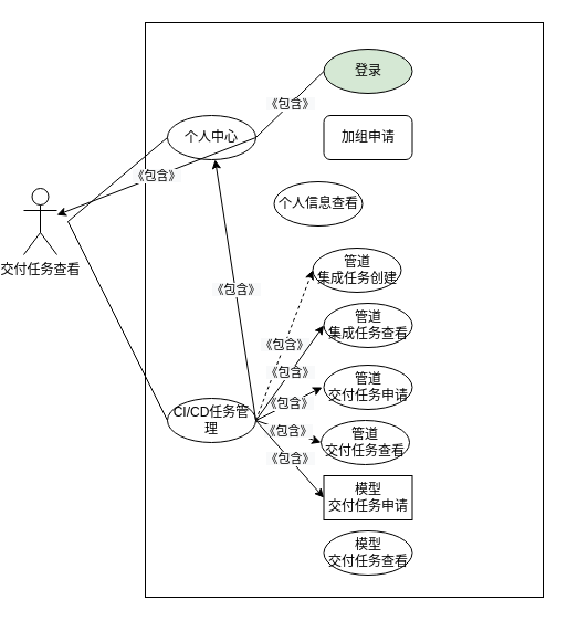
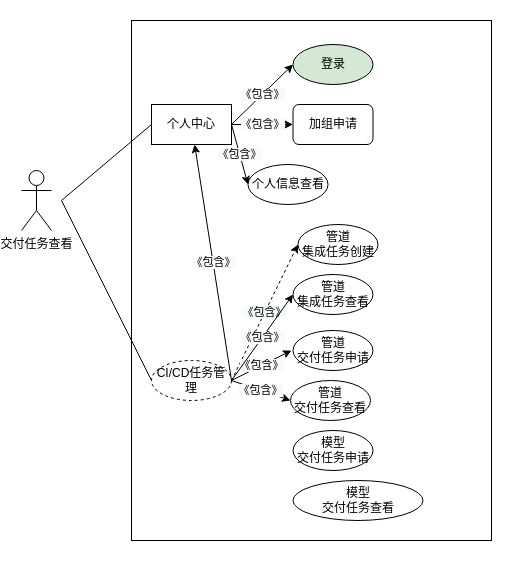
- <mxCell id="4" value="&lt;span style=&quot;color: rgb(0 , 0 , 0) ; font-family: &amp;#34;helvetica&amp;#34; ; font-size: 11px ; font-style: normal ; font-weight: 400 ; letter-spacing: normal ; text-align: center ; text-indent: 0px ; text-transform: none ; word-spacing: 0px ; background-color: rgb(248 , 249 , 250) ; display: inline ; float: none&quot;&gt;《包含》&lt;/span&gt;" style="rounded=0;orthogonalLoop=1;jettySize=auto;html=1;exitX=1;exitY=0.5;exitDx=0;exitDy=0;entryX=0;entryY=0.5;entryDx=0;entryDy=0;endArrow=none;" parent="1" source="5" target="8" edge="1"><mxGeometry relative="1" as="geometry" /></mxCell>
+ <mxCell id="4" value="&lt;span style=&quot;color: rgb(0 , 0 , 0) ; font-family: &amp;#34;helvetica&amp;#34; ; font-size: 11px ; font-style: normal ; font-weight: 400 ; letter-spacing: normal ; text-align: center ; text-indent: 0px ; text-transform: none ; word-spacing: 0px ; background-color: rgb(248 , 249 , 250) ; display: inline ; float: none&quot;&gt;《包含》&lt;/span&gt;" style="rounded=0;orthogonalLoop=1;jettySize=auto;html=1;exitX=1;exitY=0.5;exitDx=0;exitDy=0;entryX=0;entryY=0.5;entryDx=0;entryDy=0;" parent="1" source="5" target="8" edge="1"><mxGeometry relative="1" as="geometry" /></mxCell>
- <mxCell id="5" value="个人中心" style="ellipse;whiteSpace=wrap;html=1;" parent="1" vertex="1"><mxGeometry x="150" y="104" width="80" height="40" as="geometry" /></mxCell>
+ <mxCell id="5" value="个人中心" style="whiteSpace=wrap;html=1;rounded=0;" parent="1" vertex="1"><mxGeometry x="150" y="104" width="80" height="40" as="geometry" /></mxCell>
+ <mxCell id="17" value="&lt;span style=&quot;color: rgb(0 , 0 , 0) ; font-family: &amp;#34;helvetica&amp;#34; ; font-size: 11px ; font-style: normal ; font-weight: 400 ; letter-spacing: normal ; text-align: center ; text-indent: 0px ; text-transform: none ; word-spacing: 0px ; background-color: rgb(248 , 249 , 250) ; display: inline ; float: none&quot;&gt;《包含》&lt;/span&gt;" style="endArrow=classic;html=1;entryX=0;entryY=0.5;entryDx=0;entryDy=0;exitX=1;exitY=0.5;exitDx=0;exitDy=0;" parent="1" source="5" target="7" edge="1"><mxGeometry width="50" height="50" relative="1" as="geometry"><mxPoint x="205.3" y="254" as="sourcePoint" /><mxPoint x="255.3" y="204" as="targetPoint" /></mxGeometry></mxCell>
- <mxCell id="16" value="&lt;span style=&quot;color: rgb(0 , 0 , 0) ; font-family: &amp;#34;helvetica&amp;#34; ; font-size: 11px ; font-style: normal ; font-weight: 400 ; letter-spacing: normal ; text-align: center ; text-indent: 0px ; text-transform: none ; word-spacing: 0px ; background-color: rgb(248 , 249 , 250) ; display: inline ; float: none&quot;&gt;《包含》&lt;/span&gt;" style="endArrow=classic;html=1;exitX=1;exitY=0.5;exitDx=0;exitDy=0;" parent="1" source="5" target="2" edge="1"><mxGeometry width="50" height="50" relative="1" as="geometry"><mxPoint x="230.3" y="120" as="sourcePoint" /><mxPoint x="280.3" y="70" as="targetPoint" /></mxGeometry></mxCell>
+ <mxCell id="16" value="&lt;span style=&quot;color: rgb(0 , 0 , 0) ; font-family: &amp;#34;helvetica&amp;#34; ; font-size: 11px ; font-style: normal ; font-weight: 400 ; letter-spacing: normal ; text-align: center ; text-indent: 0px ; text-transform: none ; word-spacing: 0px ; background-color: rgb(248 , 249 , 250) ; display: inline ; float: none&quot;&gt;《包含》&lt;/span&gt;" style="endArrow=classic;html=1;exitX=1;exitY=0.5;exitDx=0;exitDy=0;entryX=0;entryY=0.5;entryDx=0;entryDy=0;" parent="1" source="5" target="6" edge="1"><mxGeometry width="50" height="50" relative="1" as="geometry"><mxPoint x="230.3" y="120" as="sourcePoint" /><mxPoint x="280.3" y="70" as="targetPoint" /></mxGeometry></mxCell>
- <mxCell id="20" value="管道&lt;br&gt;集成任务创建" style="ellipse;whiteSpace=wrap;html=1;" parent="1" vertex="1"><mxGeometry x="281.5" y="224" width="80" height="40" as="geometry" /></mxCell>
+ <mxCell id="20" value="管道&lt;br&gt;集成任务创建" style="ellipse;whiteSpace=wrap;html=1;" parent="1" vertex="1"><mxGeometry x="296.5" y="224" width="80" height="40" as="geometry" /></mxCell>
- <mxCell id="11" value="CI/CD任务管理" style="ellipse;whiteSpace=wrap;html=1;" parent="1" vertex="1"><mxGeometry x="150" y="360" width="80" height="40" as="geometry" /></mxCell>
+ <mxCell id="11" value="CI/CD任务管理" style="ellipse;whiteSpace=wrap;html=1;dashed=1;" parent="1" vertex="1"><mxGeometry x="150" y="360" width="80" height="40" as="geometry" /></mxCell>
- <mxCell id="18" value="&lt;span style=&quot;color: rgb(0 , 0 , 0) ; font-family: &amp;#34;helvetica&amp;#34; ; font-size: 11px ; font-style: normal ; font-weight: 400 ; letter-spacing: normal ; text-align: center ; text-indent: 0px ; text-transform: none ; word-spacing: 0px ; background-color: rgb(248 , 249 , 250) ; display: inline ; float: none&quot;&gt;《包含》&lt;/span&gt;" style="endArrow=classic;html=1;entryX=0;entryY=0.5;entryDx=0;entryDy=0;exitX=1;exitY=0.5;exitDx=0;exitDy=0;" parent="1" source="11" target="12" edge="1"><mxGeometry width="50" height="50" relative="1" as="geometry"><mxPoint x="230.3" y="270" as="sourcePoint" /><mxPoint x="280.3" y="220" as="targetPoint" /></mxGeometry></mxCell>
- <mxCell id="12" value="模型&lt;br&gt;交付任务申请" style="whiteSpace=wrap;html=1;rounded=0;" parent="1" vertex="1"><mxGeometry x="291.5" y="430" width="80" height="40" as="geometry" /></mxCell>
+ <mxCell id="12" value="模型&lt;br&gt;交付任务申请" style="ellipse;whiteSpace=wrap;html=1;" parent="1" vertex="1"><mxGeometry x="291.5" y="430" width="80" height="40" as="geometry" /></mxCell>
- <mxCell id="13" value="模型&lt;br&gt;交付任务查看" style="ellipse;whiteSpace=wrap;html=1;" parent="1" vertex="1"><mxGeometry x="291.5" y="480" width="80" height="40" as="geometry" /></mxCell>
+ <mxCell id="13" value="模型&lt;br&gt;交付任务查看" style="ellipse;whiteSpace=wrap;html=1;" parent="1" vertex="1"><mxGeometry x="291.5" y="480" width="130" height="40" as="geometry" /></mxCell>
